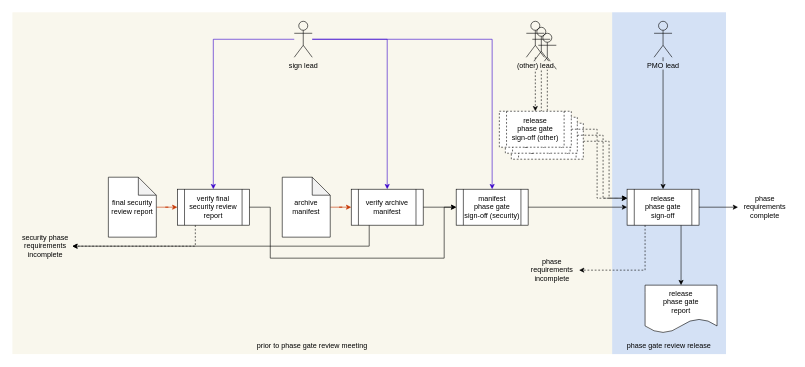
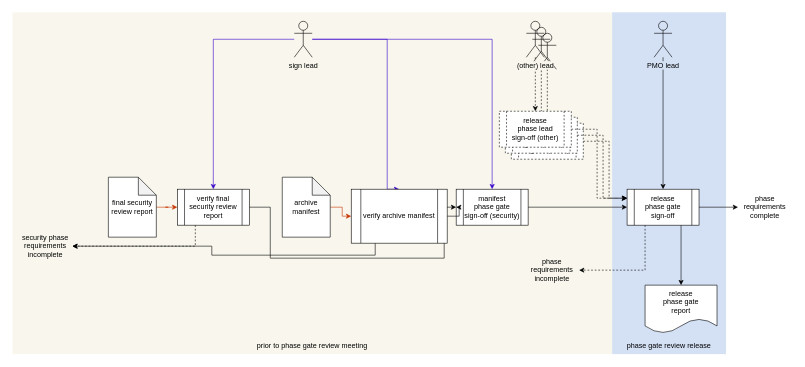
- <mxCell id="30" value="release&lt;br&gt;phase gate&lt;br&gt;sign-off (other)" style="shape=process;whiteSpace=wrap;html=1;backgroundOutline=1;dashed=1;" parent="1" vertex="1"><mxGeometry x="832" y="185" width="120" height="60" as="geometry" /></mxCell>
+ <mxCell id="30" value="release&lt;br&gt;phase lead&lt;br&gt;sign-off (other)" style="shape=process;whiteSpace=wrap;html=1;backgroundOutline=1;dashed=1;" parent="1" vertex="1"><mxGeometry x="832" y="185" width="120" height="60" as="geometry" /></mxCell>
- <mxCell id="43" value="verify archive manifest" style="shape=process;whiteSpace=wrap;html=1;backgroundOutline=1;" parent="1" vertex="1"><mxGeometry x="585" y="315" width="120" height="60" as="geometry" /></mxCell>
+ <mxCell id="43" value="verify archive manifest" style="shape=process;whiteSpace=wrap;html=1;backgroundOutline=1;" parent="1" vertex="1"><mxGeometry x="585" y="315" width="160" height="90" as="geometry" /></mxCell>
